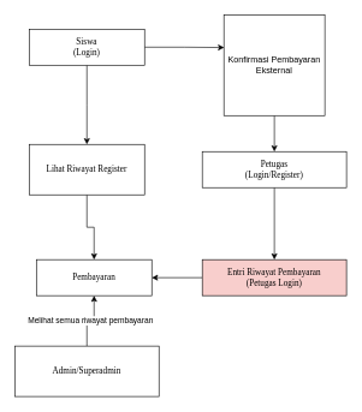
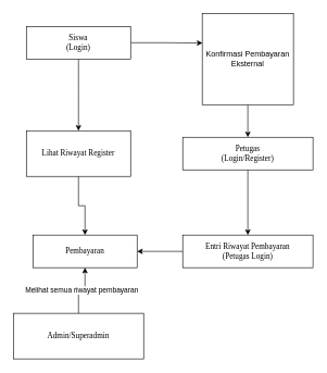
- <mxCell id="9" value="&lt;div&gt;Entri Riwayat Pembayaran&lt;/div&gt;&lt;div&gt;(Petugas Login)&lt;br&gt;&lt;/div&gt;" style="whiteSpace=wrap;html=1;rounded=0;shadow=0;comic=0;labelBackgroundColor=none;strokeWidth=1;fontFamily=Verdana;fontSize=12;align=center;fillColor=#f8cecc;" vertex="1" parent="1"><mxGeometry x="280" y="360" width="200" height="50" as="geometry" /></mxCell>
+ <mxCell id="9" value="&lt;div&gt;Entri Riwayat Pembayaran&lt;/div&gt;&lt;div&gt;(Petugas Login)&lt;br&gt;&lt;/div&gt;" style="whiteSpace=wrap;html=1;rounded=0;shadow=0;comic=0;labelBackgroundColor=none;strokeWidth=1;fontFamily=Verdana;fontSize=12;align=center;" vertex="1" parent="1"><mxGeometry x="280" y="360" width="200" height="50" as="geometry" /></mxCell>
